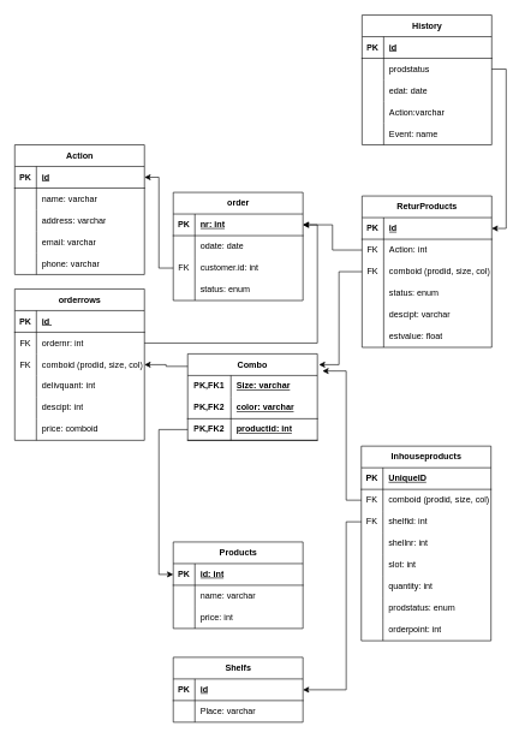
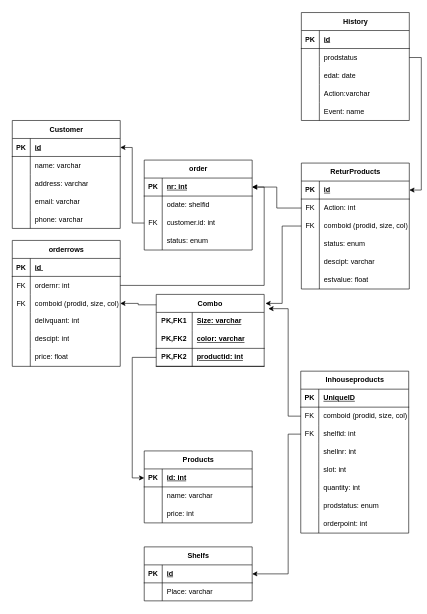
- <mxCell id="2" value="Action" style="shape=table;startSize=30;container=1;collapsible=1;childLayout=tableLayout;fixedRows=1;rowLines=0;fontStyle=1;align=center;resizeLast=1;html=1;" parent="1" vertex="1"><mxGeometry x="20" y="200" width="180" height="180" as="geometry" /></mxCell>
+ <mxCell id="2" value="Customer" style="shape=table;startSize=30;container=1;collapsible=1;childLayout=tableLayout;fixedRows=1;rowLines=0;fontStyle=1;align=center;resizeLast=1;html=1;" parent="1" vertex="1"><mxGeometry x="20" y="200" width="180" height="180" as="geometry" /></mxCell>
- <mxCell id="24" value="odate: date" style="shape=partialRectangle;connectable=0;fillColor=none;top=0;left=0;bottom=0;right=0;align=left;spacingLeft=6;overflow=hidden;whiteSpace=wrap;html=1;" parent="22" vertex="1"><mxGeometry x="30" width="150" height="30" as="geometry"><mxRectangle width="150" height="30" as="alternateBounds" /></mxGeometry></mxCell>
+ <mxCell id="24" value="odate: shelfid" style="shape=partialRectangle;connectable=0;fillColor=none;top=0;left=0;bottom=0;right=0;align=left;spacingLeft=6;overflow=hidden;whiteSpace=wrap;html=1;" parent="22" vertex="1"><mxGeometry x="30" width="150" height="30" as="geometry"><mxRectangle width="150" height="30" as="alternateBounds" /></mxGeometry></mxCell>
- <mxCell id="50" value="price: comboid" style="shape=partialRectangle;connectable=0;fillColor=none;top=0;left=0;bottom=0;right=0;align=left;spacingLeft=6;overflow=hidden;whiteSpace=wrap;html=1;" parent="48" vertex="1"><mxGeometry x="30" width="150" height="30" as="geometry"><mxRectangle width="150" height="30" as="alternateBounds" /></mxGeometry></mxCell>
+ <mxCell id="50" value="price: float" style="shape=partialRectangle;connectable=0;fillColor=none;top=0;left=0;bottom=0;right=0;align=left;spacingLeft=6;overflow=hidden;whiteSpace=wrap;html=1;" parent="48" vertex="1"><mxGeometry x="30" width="150" height="30" as="geometry"><mxRectangle width="150" height="30" as="alternateBounds" /></mxGeometry></mxCell>
